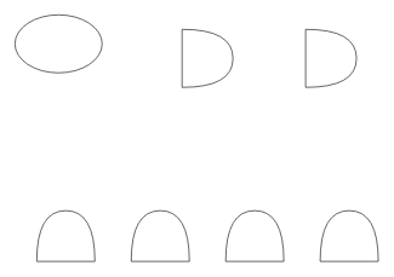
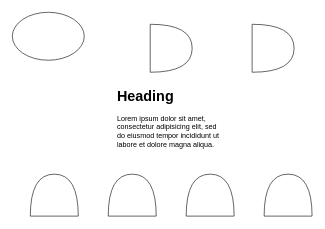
+ <mxCell id="3" value="&lt;h1&gt;Heading&lt;/h1&gt;&lt;p&gt;Lorem ipsum dolor sit amet, consectetur adipisicing elit, sed do eiusmod tempor incididunt ut labore et dolore magna aliqua.&lt;/p&gt;" style="text;html=1;strokeColor=none;fillColor=none;spacing=5;spacingTop=-20;whiteSpace=wrap;overflow=hidden;rounded=0;" vertex="1" parent="1"><mxGeometry x="190" y="140" width="190" height="120" as="geometry" /></mxCell>
